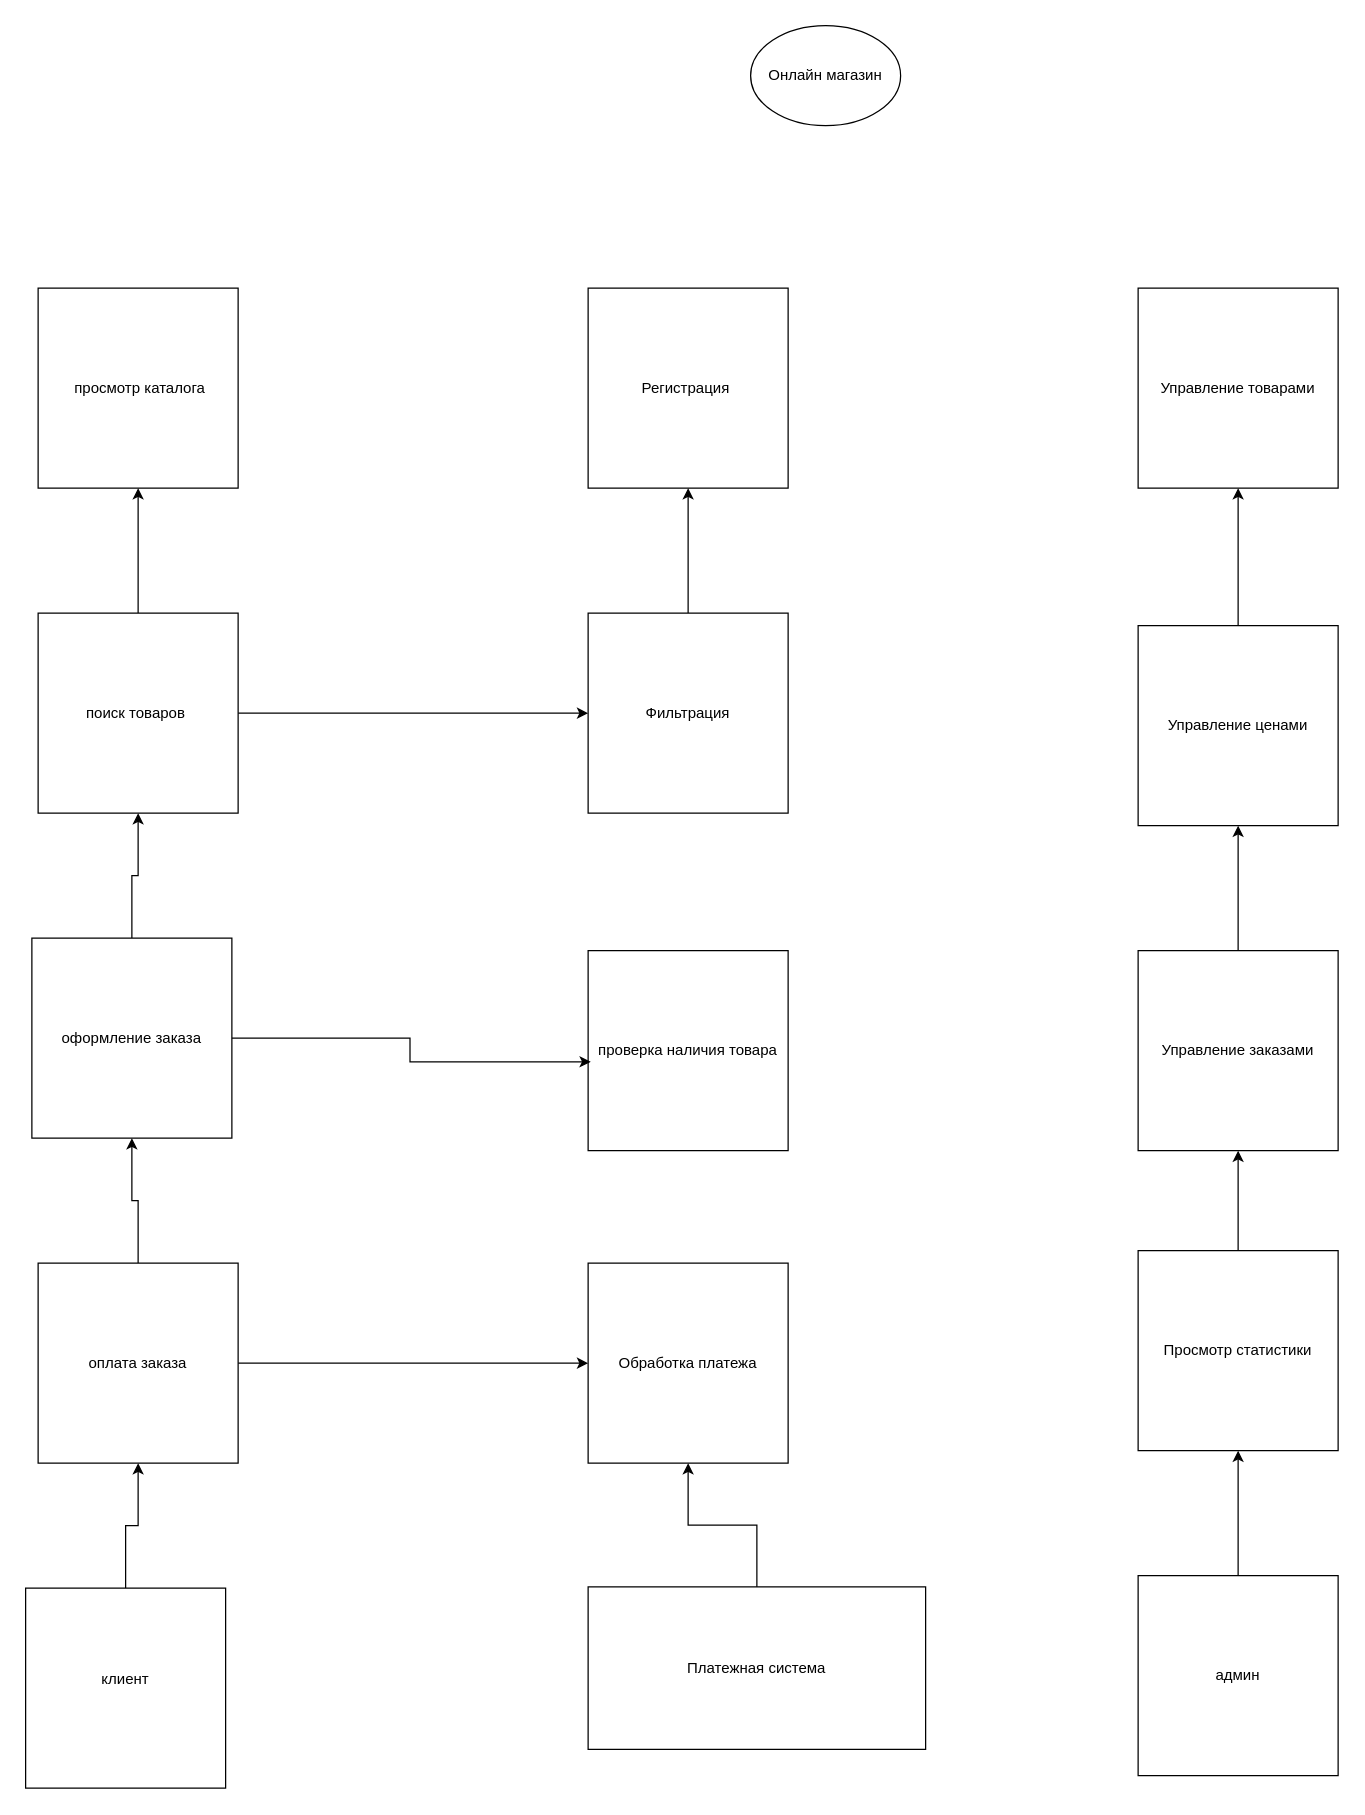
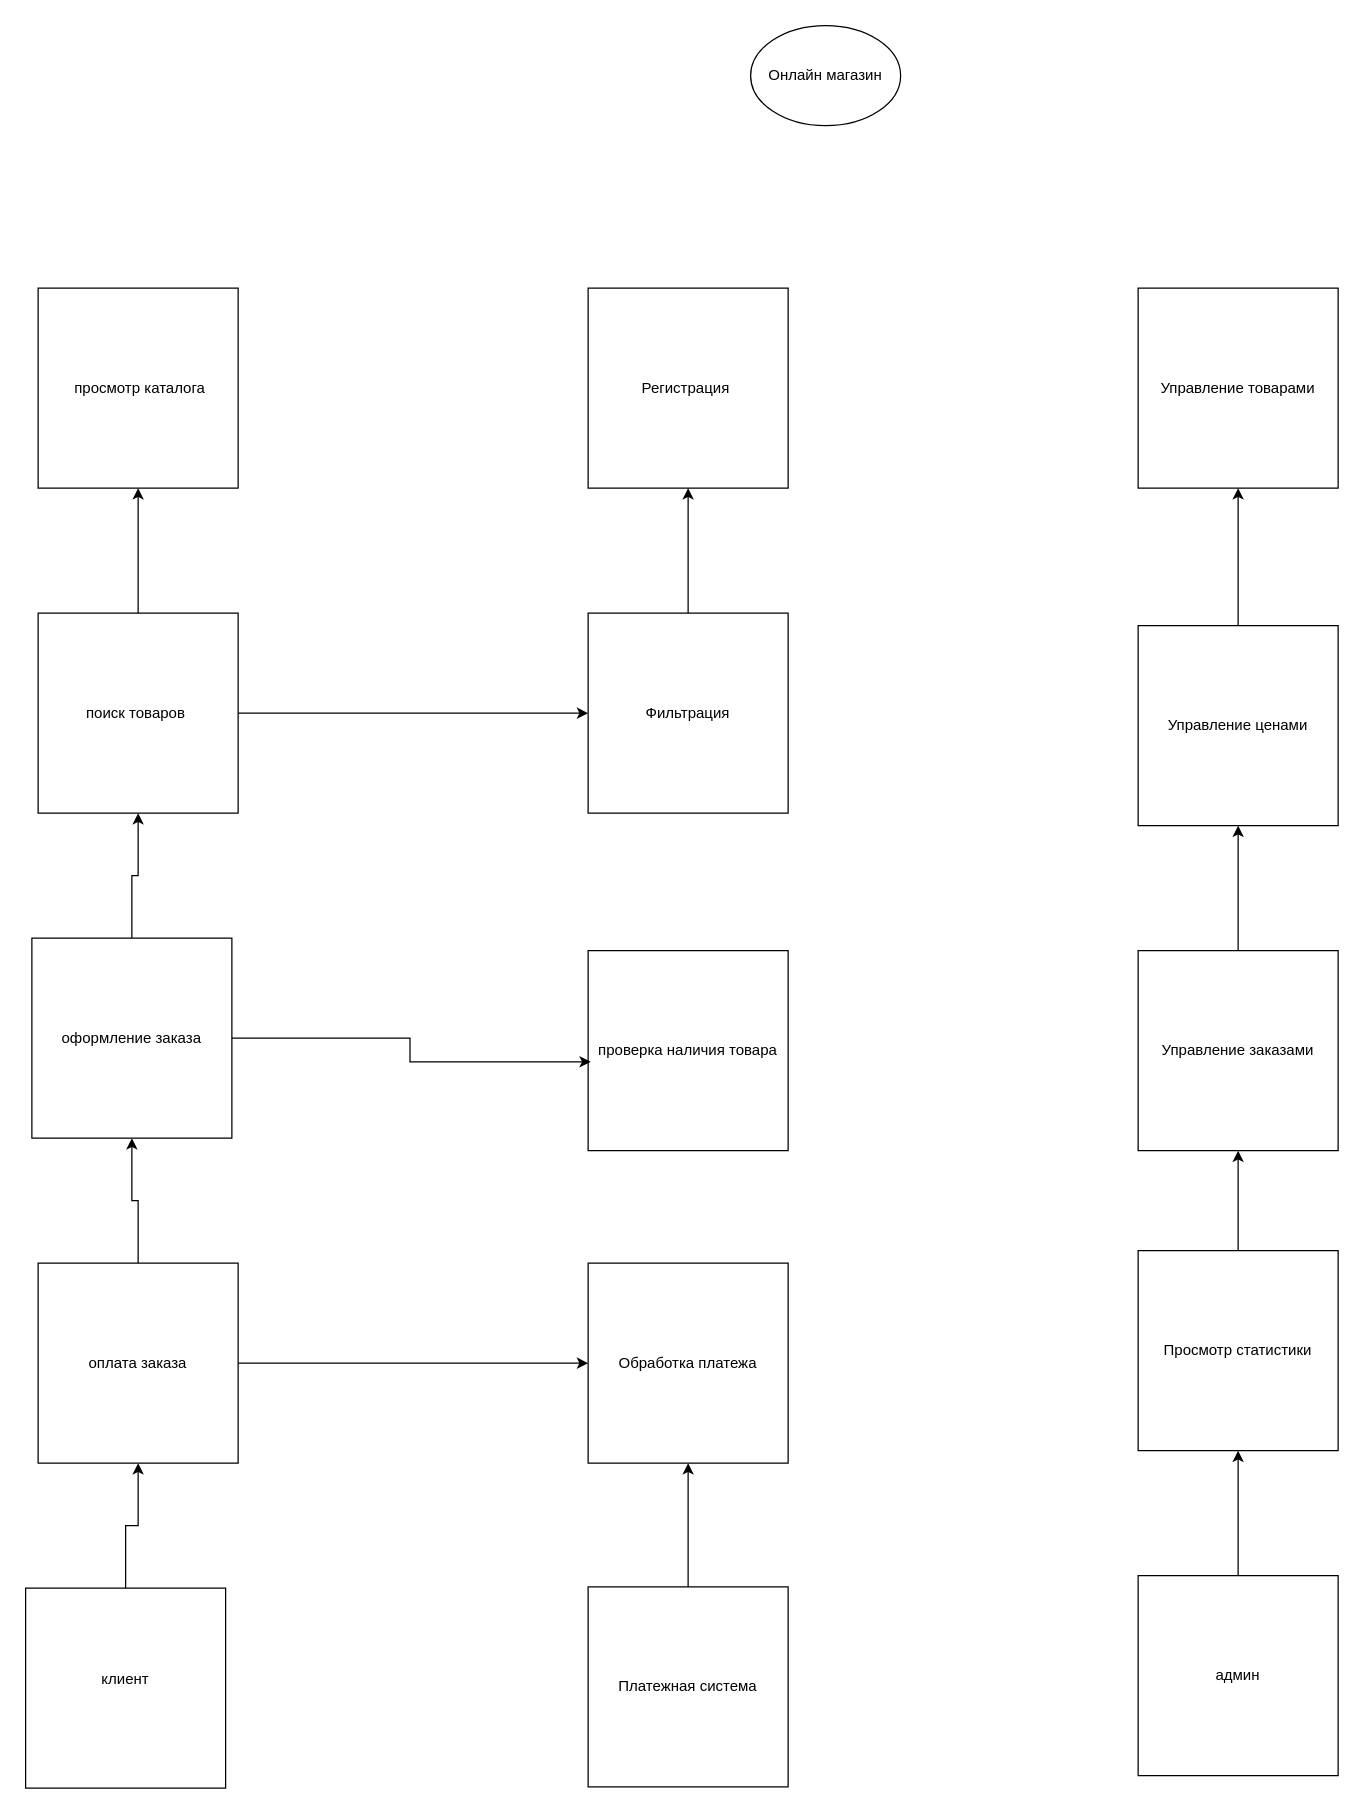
- <mxCell id="30" value="Платежная система" style="whiteSpace=wrap;html=1;aspect=fixed;" vertex="1" parent="1"><mxGeometry x="470" y="1269" width="270" height="130" as="geometry" /></mxCell>
+ <mxCell id="30" value="Платежная система" style="whiteSpace=wrap;html=1;aspect=fixed;" vertex="1" parent="1"><mxGeometry x="470" y="1269" width="160" height="160" as="geometry" /></mxCell>
